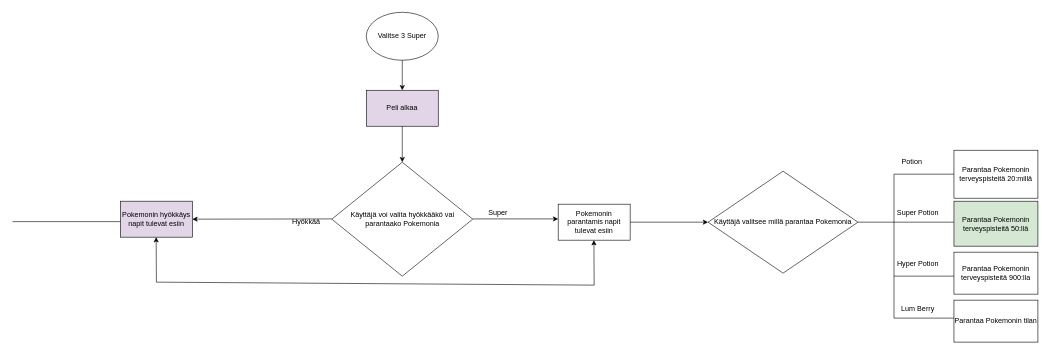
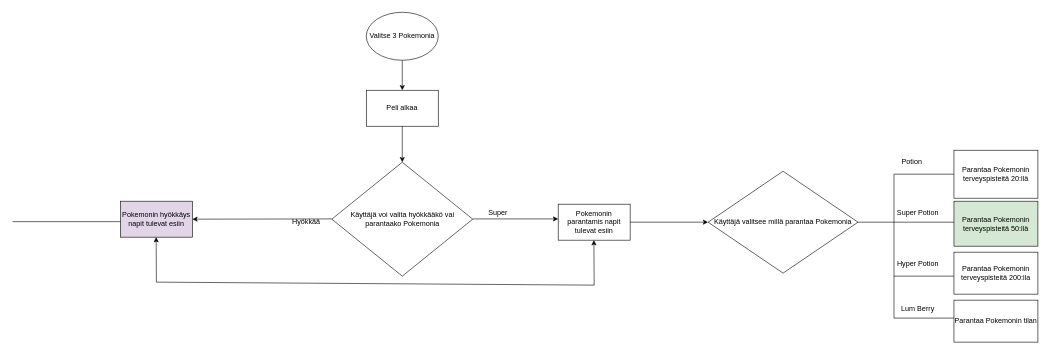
- <mxCell id="2" value="Valitse 3 Super" style="ellipse;whiteSpace=wrap;html=1;" vertex="1" parent="1"><mxGeometry x="610" y="20" width="120" height="80" as="geometry" /></mxCell>
+ <mxCell id="2" value="Valitse 3 Pokemonia" style="ellipse;whiteSpace=wrap;html=1;" vertex="1" parent="1"><mxGeometry x="610" y="20" width="120" height="80" as="geometry" /></mxCell>
- <mxCell id="3" value="Peli alkaa" style="rounded=0;whiteSpace=wrap;html=1;fillColor=#e1d5e7;" vertex="1" parent="1"><mxGeometry x="610" y="150" width="120" height="60" as="geometry" /></mxCell>
+ <mxCell id="3" value="Peli alkaa" style="rounded=0;whiteSpace=wrap;html=1;" vertex="1" parent="1"><mxGeometry x="610" y="150" width="120" height="60" as="geometry" /></mxCell>
- <mxCell id="14" value="Parantaa Pokemonin terveyspisteitä 20:millä" style="rounded=0;whiteSpace=wrap;html=1;" vertex="1" parent="1"><mxGeometry x="1590" y="250" width="140" height="80" as="geometry" /></mxCell>
+ <mxCell id="14" value="Parantaa Pokemonin terveyspisteitä 20:llä" style="rounded=0;whiteSpace=wrap;html=1;" vertex="1" parent="1"><mxGeometry x="1590" y="250" width="140" height="80" as="geometry" /></mxCell>
- <mxCell id="16" value="Parantaa Pokemonin terveyspisteitä 900:lla" style="rounded=0;whiteSpace=wrap;html=1;" vertex="1" parent="1"><mxGeometry x="1590" y="420" width="140" height="70" as="geometry" /></mxCell>
+ <mxCell id="16" value="Parantaa Pokemonin terveyspisteitä 200:lla" style="rounded=0;whiteSpace=wrap;html=1;" vertex="1" parent="1"><mxGeometry x="1590" y="420" width="140" height="70" as="geometry" /></mxCell>
